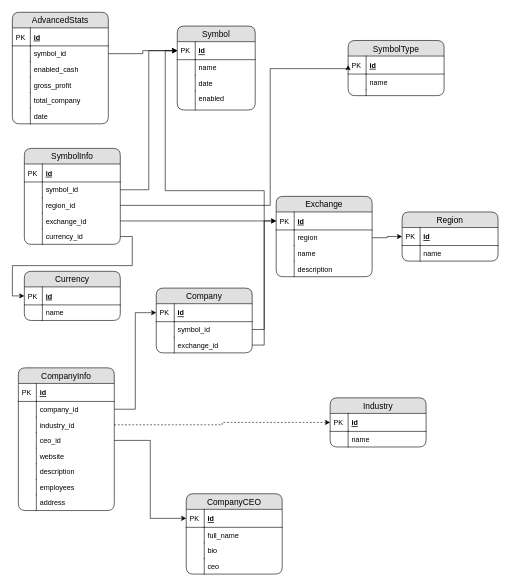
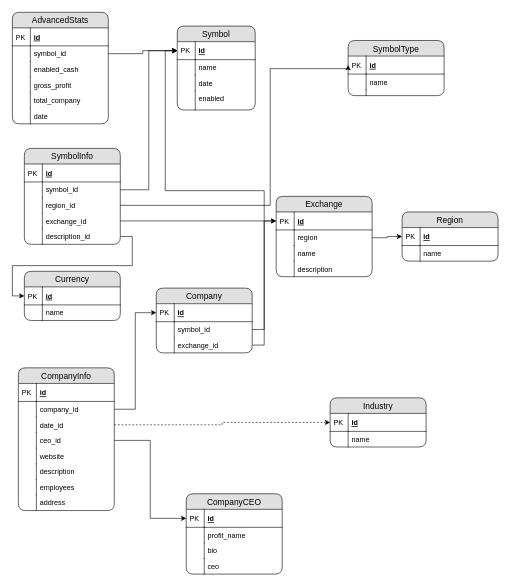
- <mxCell id="35" value="currency_id" style="shape=partialRectangle;top=0;left=0;right=0;bottom=0;align=left;verticalAlign=top;fillColor=none;spacingLeft=34;spacingRight=4;overflow=hidden;rotatable=0;points=[[0,0.5],[1,0.5]];portConstraint=eastwest;dropTarget=0;fontSize=12;" vertex="1" parent="26"><mxGeometry y="134" width="160" height="26" as="geometry" /></mxCell>
+ <mxCell id="35" value="description_id" style="shape=partialRectangle;top=0;left=0;right=0;bottom=0;align=left;verticalAlign=top;fillColor=none;spacingLeft=34;spacingRight=4;overflow=hidden;rotatable=0;points=[[0,0.5],[1,0.5]];portConstraint=eastwest;dropTarget=0;fontSize=12;" vertex="1" parent="26"><mxGeometry y="134" width="160" height="26" as="geometry" /></mxCell>
- <mxCell id="92" value="industry_id" style="shape=partialRectangle;top=0;left=0;right=0;bottom=0;align=left;verticalAlign=top;fillColor=none;spacingLeft=34;spacingRight=4;overflow=hidden;rotatable=0;points=[[0,0.5],[1,0.5]];portConstraint=eastwest;dropTarget=0;fontSize=12;" vertex="1" parent="87"><mxGeometry y="82" width="160" height="26" as="geometry" /></mxCell>
+ <mxCell id="92" value="date_id" style="shape=partialRectangle;top=0;left=0;right=0;bottom=0;align=left;verticalAlign=top;fillColor=none;spacingLeft=34;spacingRight=4;overflow=hidden;rotatable=0;points=[[0,0.5],[1,0.5]];portConstraint=eastwest;dropTarget=0;fontSize=12;" vertex="1" parent="87"><mxGeometry y="82" width="160" height="26" as="geometry" /></mxCell>
- <mxCell id="74" value="full_name" style="shape=partialRectangle;top=0;left=0;right=0;bottom=0;align=left;verticalAlign=top;fillColor=none;spacingLeft=34;spacingRight=4;overflow=hidden;rotatable=0;points=[[0,0.5],[1,0.5]];portConstraint=eastwest;dropTarget=0;fontSize=12;" vertex="1" parent="71"><mxGeometry y="56" width="160" height="26" as="geometry" /></mxCell>
+ <mxCell id="74" value="profit_name" style="shape=partialRectangle;top=0;left=0;right=0;bottom=0;align=left;verticalAlign=top;fillColor=none;spacingLeft=34;spacingRight=4;overflow=hidden;rotatable=0;points=[[0,0.5],[1,0.5]];portConstraint=eastwest;dropTarget=0;fontSize=12;" vertex="1" parent="71"><mxGeometry y="56" width="160" height="26" as="geometry" /></mxCell>
